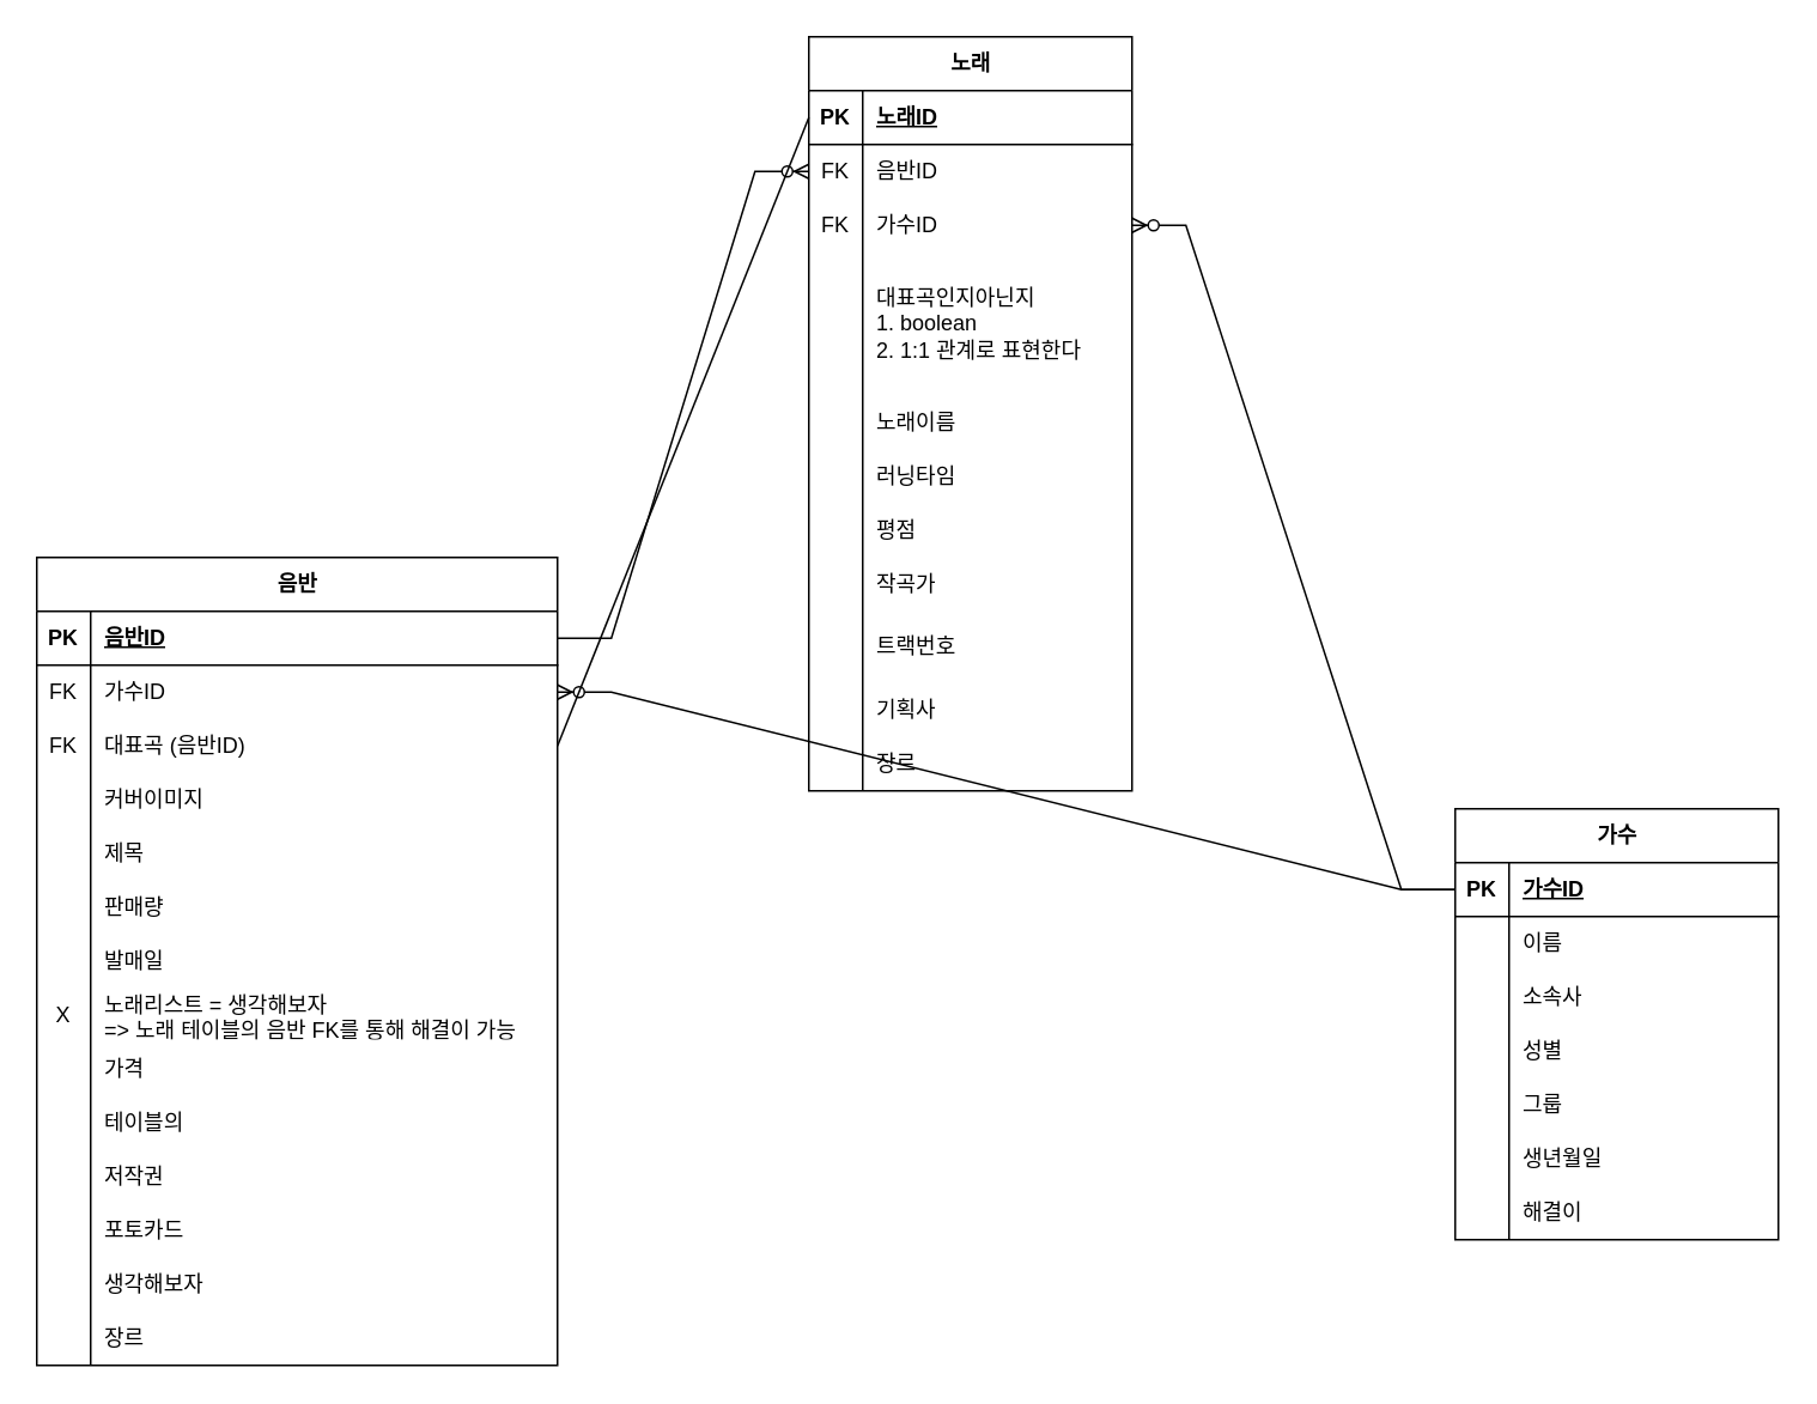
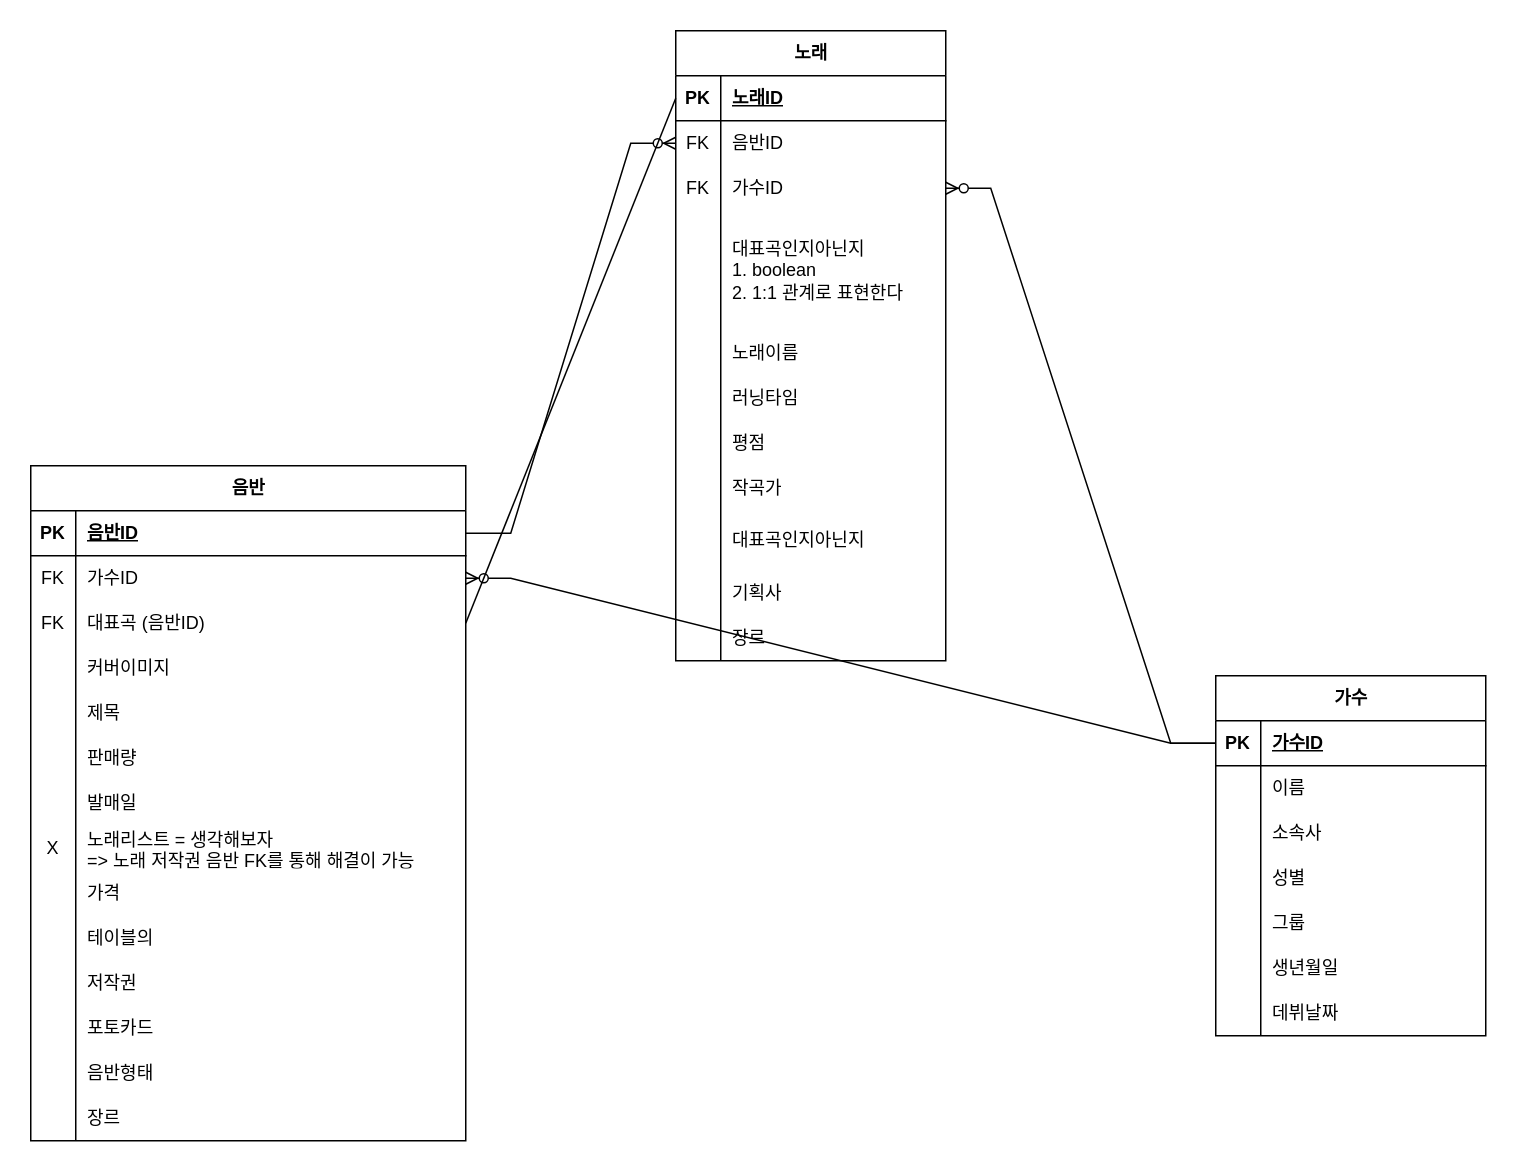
- <mxCell id="95" value="트랙번호" style="shape=partialRectangle;connectable=0;fillColor=none;top=0;left=0;bottom=0;right=0;align=left;spacingLeft=6;overflow=hidden;whiteSpace=wrap;html=1;" parent="93" vertex="1"><mxGeometry x="30" width="150" height="40" as="geometry"><mxRectangle width="150" height="40" as="alternateBounds" /></mxGeometry></mxCell>
+ <mxCell id="95" value="대표곡인지아닌지" style="shape=partialRectangle;connectable=0;fillColor=none;top=0;left=0;bottom=0;right=0;align=left;spacingLeft=6;overflow=hidden;whiteSpace=wrap;html=1;" parent="93" vertex="1"><mxGeometry x="30" width="150" height="40" as="geometry"><mxRectangle width="150" height="40" as="alternateBounds" /></mxGeometry></mxCell>
- <mxCell id="48" value="노래리스트 = 생각해보자&lt;br&gt;=&amp;gt; 노래 테이블의 음반 FK를 통해 해결이 가능" style="shape=partialRectangle;connectable=0;fillColor=none;top=0;left=0;bottom=0;right=0;align=left;spacingLeft=6;overflow=hidden;whiteSpace=wrap;html=1;" parent="46" vertex="1"><mxGeometry x="30" width="260" height="30" as="geometry"><mxRectangle width="260" height="30" as="alternateBounds" /></mxGeometry></mxCell>
+ <mxCell id="48" value="노래리스트 = 생각해보자&lt;br&gt;=&amp;gt; 노래 저작권 음반 FK를 통해 해결이 가능" style="shape=partialRectangle;connectable=0;fillColor=none;top=0;left=0;bottom=0;right=0;align=left;spacingLeft=6;overflow=hidden;whiteSpace=wrap;html=1;" parent="46" vertex="1"><mxGeometry x="30" width="260" height="30" as="geometry"><mxRectangle width="260" height="30" as="alternateBounds" /></mxGeometry></mxCell>
- <mxCell id="23" value="해결이" style="shape=partialRectangle;connectable=0;fillColor=none;top=0;left=0;bottom=0;right=0;align=left;spacingLeft=6;overflow=hidden;whiteSpace=wrap;html=1;" parent="21" vertex="1"><mxGeometry x="30" width="150" height="30" as="geometry"><mxRectangle width="150" height="30" as="alternateBounds" /></mxGeometry></mxCell>
+ <mxCell id="23" value="데뷔날짜" style="shape=partialRectangle;connectable=0;fillColor=none;top=0;left=0;bottom=0;right=0;align=left;spacingLeft=6;overflow=hidden;whiteSpace=wrap;html=1;" parent="21" vertex="1"><mxGeometry x="30" width="150" height="30" as="geometry"><mxRectangle width="150" height="30" as="alternateBounds" /></mxGeometry></mxCell>
- <mxCell id="63" value="생각해보자" style="shape=partialRectangle;connectable=0;fillColor=none;top=0;left=0;bottom=0;right=0;align=left;spacingLeft=6;overflow=hidden;whiteSpace=wrap;html=1;" parent="61" vertex="1"><mxGeometry x="30" width="260" height="30" as="geometry"><mxRectangle width="260" height="30" as="alternateBounds" /></mxGeometry></mxCell>
+ <mxCell id="63" value="음반형태" style="shape=partialRectangle;connectable=0;fillColor=none;top=0;left=0;bottom=0;right=0;align=left;spacingLeft=6;overflow=hidden;whiteSpace=wrap;html=1;" parent="61" vertex="1"><mxGeometry x="30" width="260" height="30" as="geometry"><mxRectangle width="260" height="30" as="alternateBounds" /></mxGeometry></mxCell>
